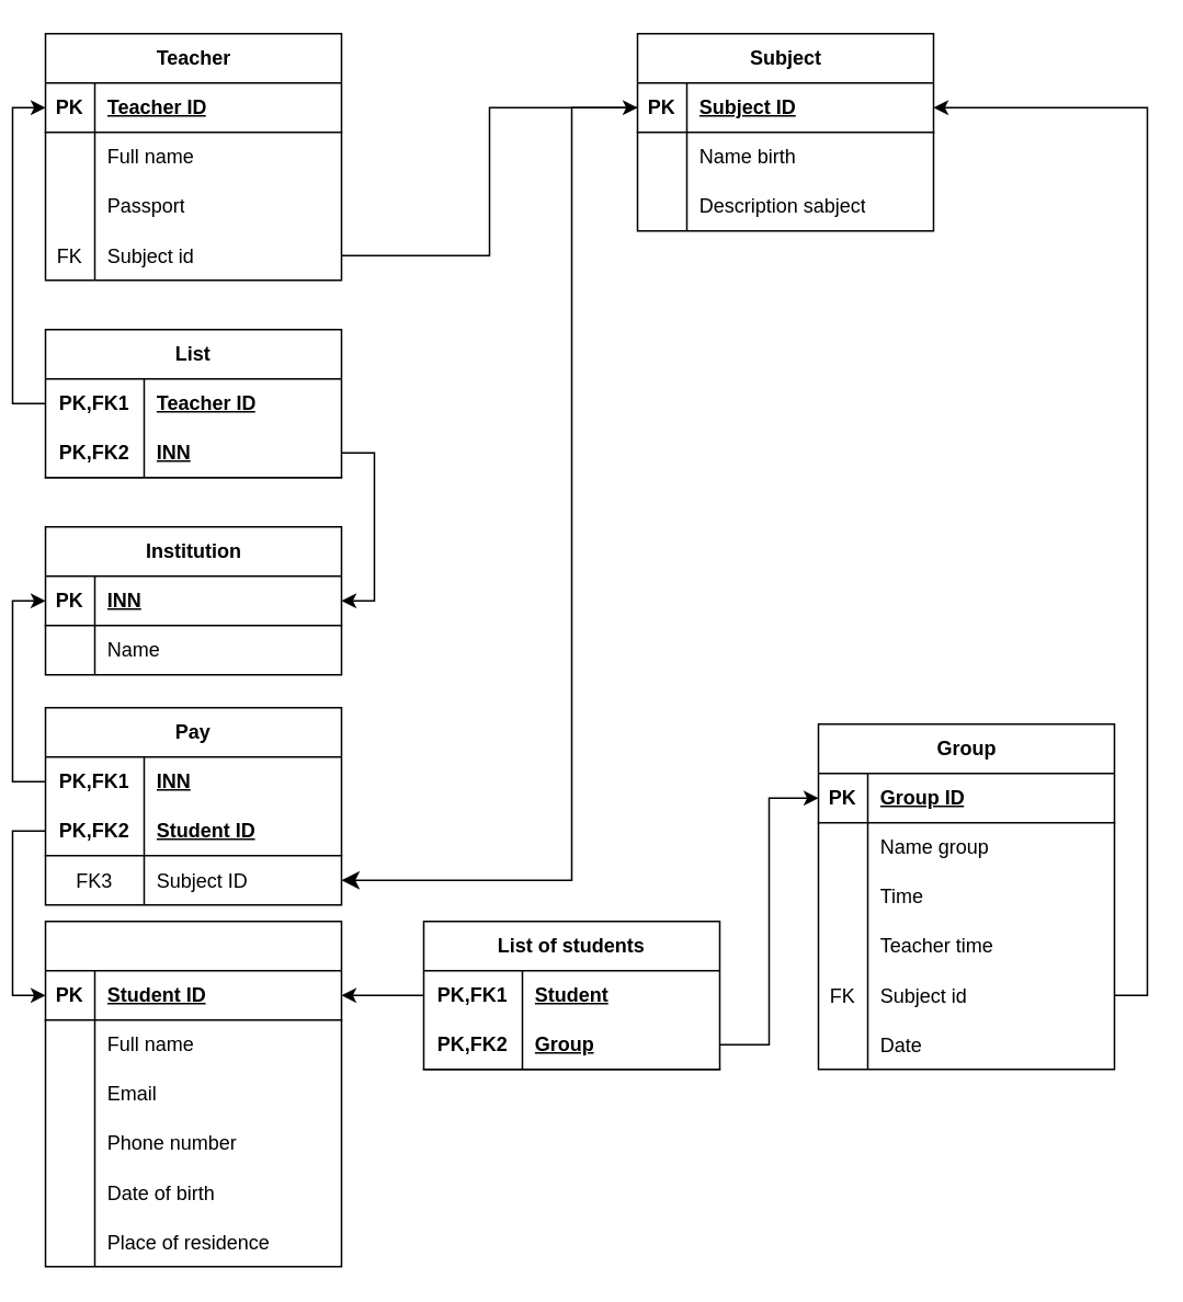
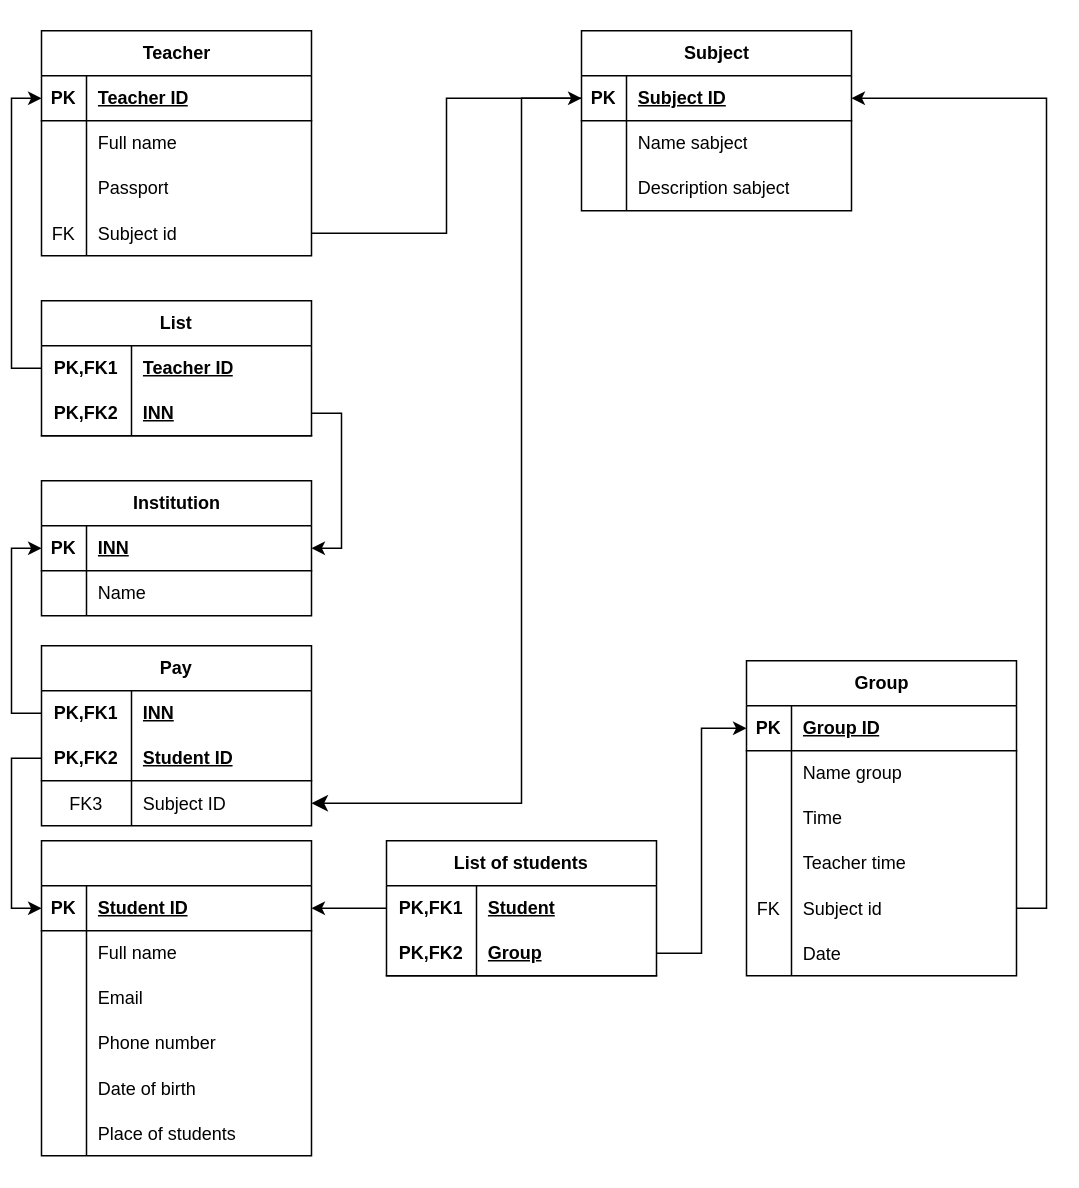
- <mxCell id="40" value="Name birth" style="shape=partialRectangle;connectable=0;fillColor=none;top=0;left=0;bottom=0;right=0;align=left;spacingLeft=6;overflow=hidden;whiteSpace=wrap;html=1;" parent="38" vertex="1"><mxGeometry x="30" width="150" height="30" as="geometry"><mxRectangle width="150" height="30" as="alternateBounds" /></mxGeometry></mxCell>
+ <mxCell id="40" value="Name sabject" style="shape=partialRectangle;connectable=0;fillColor=none;top=0;left=0;bottom=0;right=0;align=left;spacingLeft=6;overflow=hidden;whiteSpace=wrap;html=1;" parent="38" vertex="1"><mxGeometry x="30" width="150" height="30" as="geometry"><mxRectangle width="150" height="30" as="alternateBounds" /></mxGeometry></mxCell>
- <mxCell id="20" value="Place of residence" style="shape=partialRectangle;connectable=0;fillColor=none;top=0;left=0;bottom=0;right=0;align=left;spacingLeft=6;overflow=hidden;" parent="18" vertex="1"><mxGeometry x="30" width="150" height="30" as="geometry"><mxRectangle width="150" height="30" as="alternateBounds" /></mxGeometry></mxCell>
+ <mxCell id="20" value="Place of students" style="shape=partialRectangle;connectable=0;fillColor=none;top=0;left=0;bottom=0;right=0;align=left;spacingLeft=6;overflow=hidden;" parent="18" vertex="1"><mxGeometry x="30" width="150" height="30" as="geometry"><mxRectangle width="150" height="30" as="alternateBounds" /></mxGeometry></mxCell>
